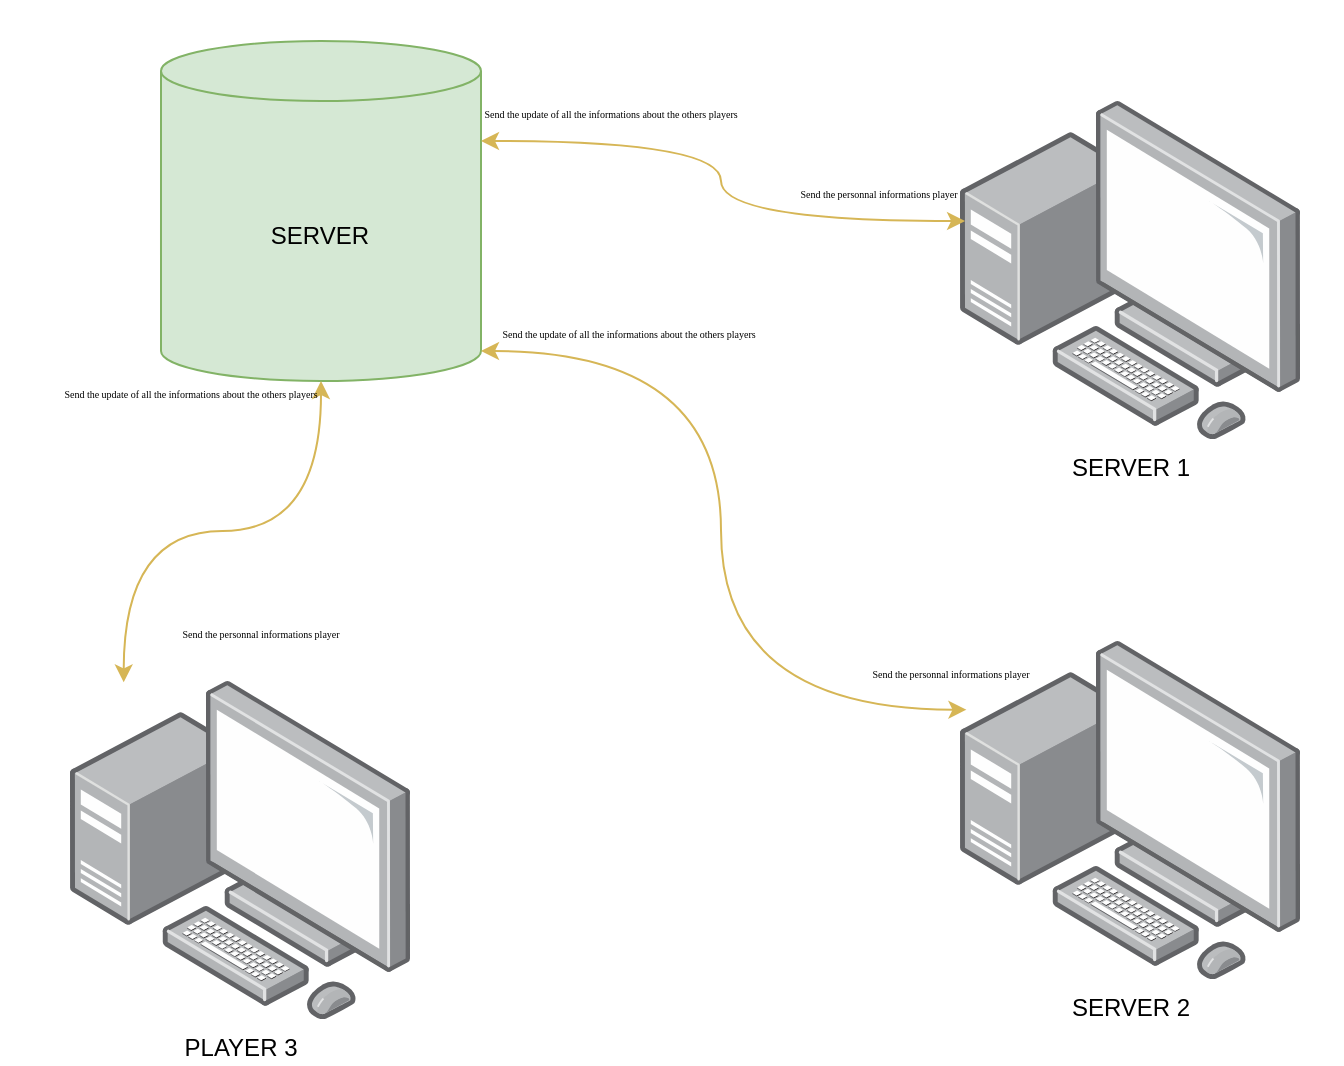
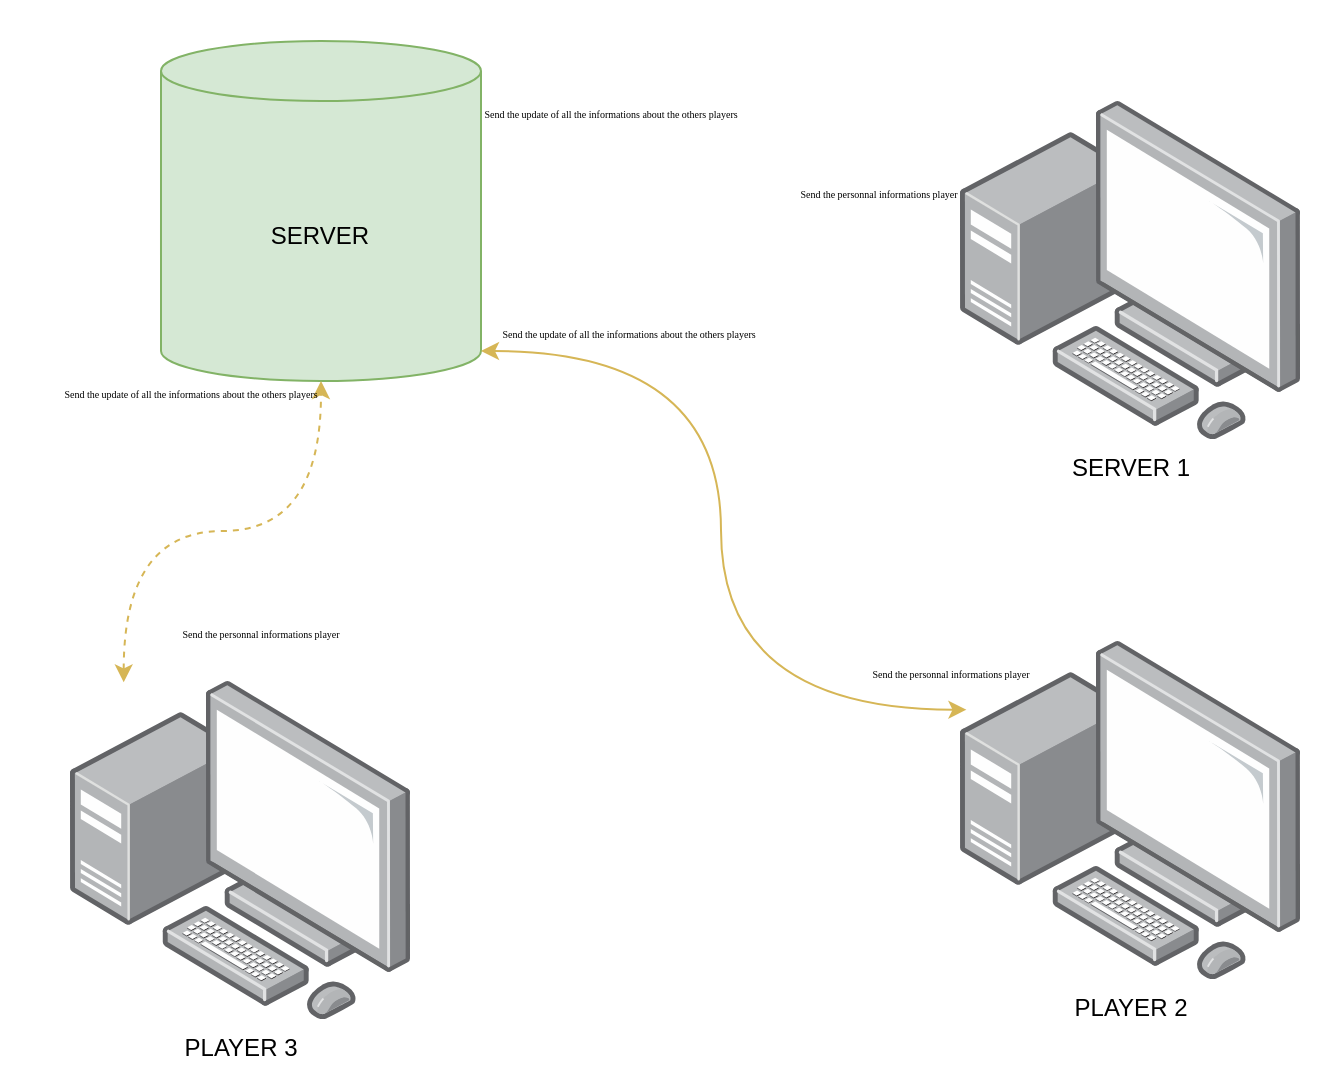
- <mxCell id="8" value="" style="endArrow=classic;startArrow=classic;html=1;rounded=0;fillColor=#fff2cc;strokeColor=#d6b656;edgeStyle=orthogonalEdgeStyle;curved=1;entryX=1;entryY=0;entryDx=0;entryDy=50;entryPerimeter=0;exitX=0.012;exitY=0.353;exitDx=0;exitDy=0;exitPerimeter=0;" edge="1" parent="1" source="3" target="2"><mxGeometry width="50" height="50" relative="1" as="geometry"><mxPoint x="643" y="509" as="sourcePoint" /><mxPoint x="400" y="330" as="targetPoint" /></mxGeometry></mxCell>
- <mxCell id="7" value="" style="endArrow=classic;startArrow=classic;html=1;rounded=0;fillColor=#fff2cc;strokeColor=#d6b656;edgeStyle=orthogonalEdgeStyle;curved=1;entryX=0.5;entryY=1;entryDx=0;entryDy=0;entryPerimeter=0;exitX=0.155;exitY=0.004;exitDx=0;exitDy=0;exitPerimeter=0;" edge="1" parent="1" source="5" target="2"><mxGeometry width="50" height="50" relative="1" as="geometry"><mxPoint x="623" y="509" as="sourcePoint" /><mxPoint x="380" y="330" as="targetPoint" /></mxGeometry></mxCell>
+ <mxCell id="7" value="" style="endArrow=classic;startArrow=classic;html=1;rounded=0;fillColor=#fff2cc;strokeColor=#d6b656;edgeStyle=orthogonalEdgeStyle;curved=1;entryX=0.5;entryY=1;entryDx=0;entryDy=0;entryPerimeter=0;exitX=0.155;exitY=0.004;exitDx=0;exitDy=0;exitPerimeter=0;dashed=1;" edge="1" parent="1" source="5" target="2"><mxGeometry width="50" height="50" relative="1" as="geometry"><mxPoint x="623" y="509" as="sourcePoint" /><mxPoint x="380" y="330" as="targetPoint" /></mxGeometry></mxCell>
- <mxCell id="4" value="SERVER 2" style="image;points=[];aspect=fixed;html=1;align=center;shadow=0;dashed=0;image=img/lib/allied_telesis/computer_and_terminals/Personal_Computer_with_Server.svg;" vertex="1" parent="1"><mxGeometry x="480" y="320" width="170" height="170" as="geometry" /></mxCell>
+ <mxCell id="4" value="PLAYER 2" style="image;points=[];aspect=fixed;html=1;align=center;shadow=0;dashed=0;image=img/lib/allied_telesis/computer_and_terminals/Personal_Computer_with_Server.svg;" vertex="1" parent="1"><mxGeometry x="480" y="320" width="170" height="170" as="geometry" /></mxCell>
